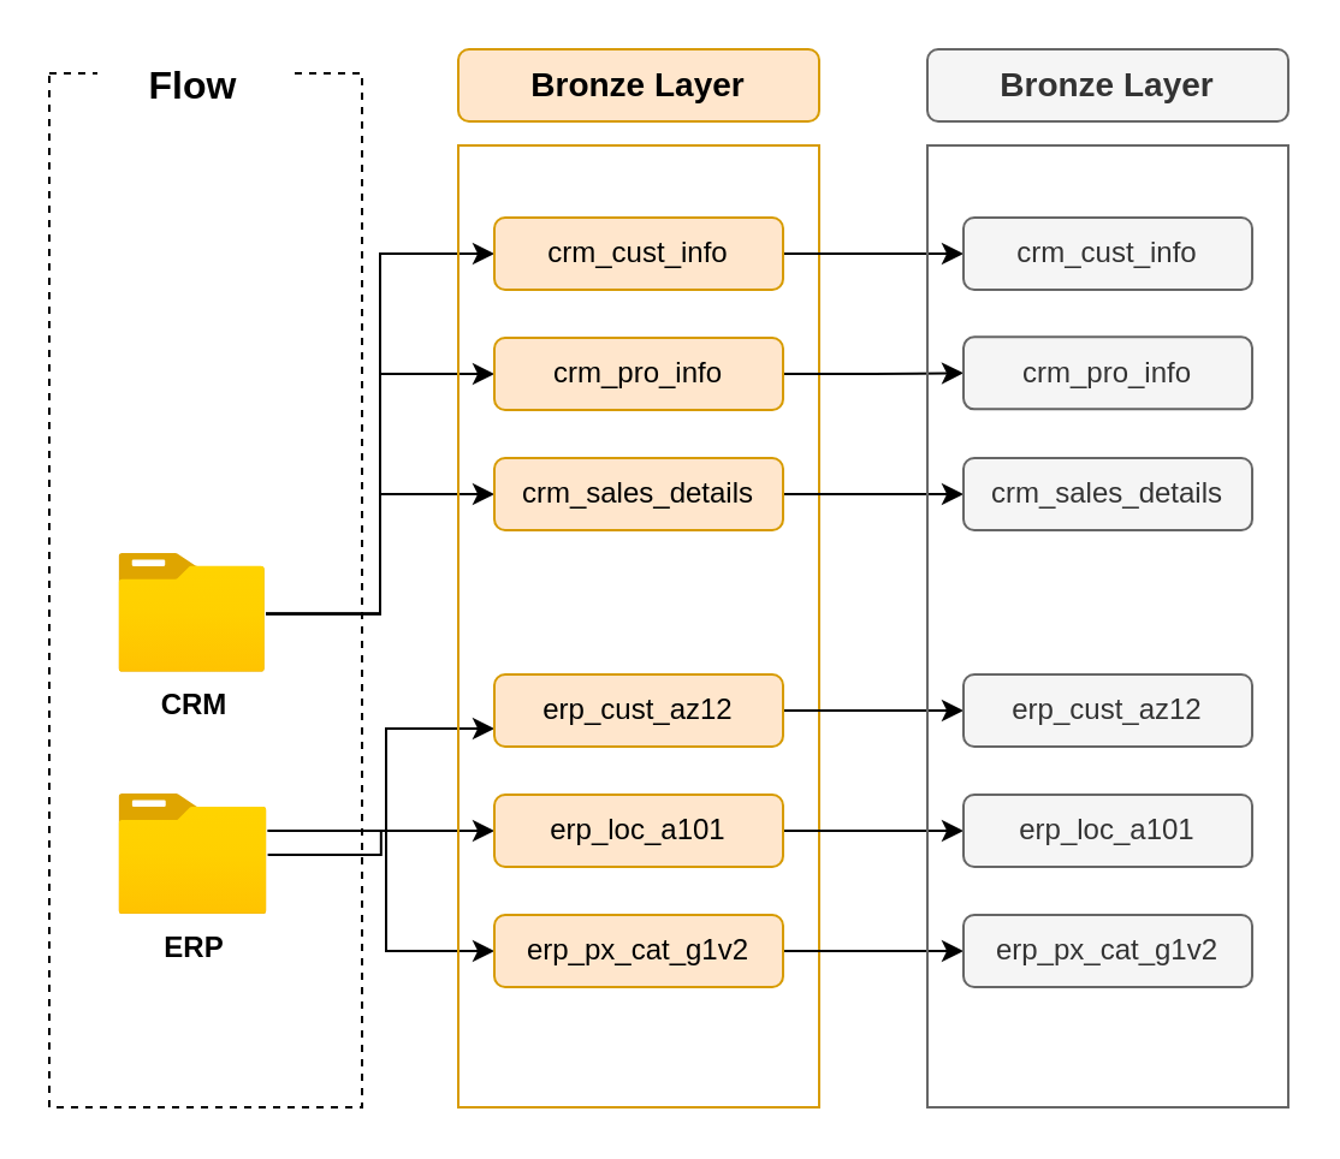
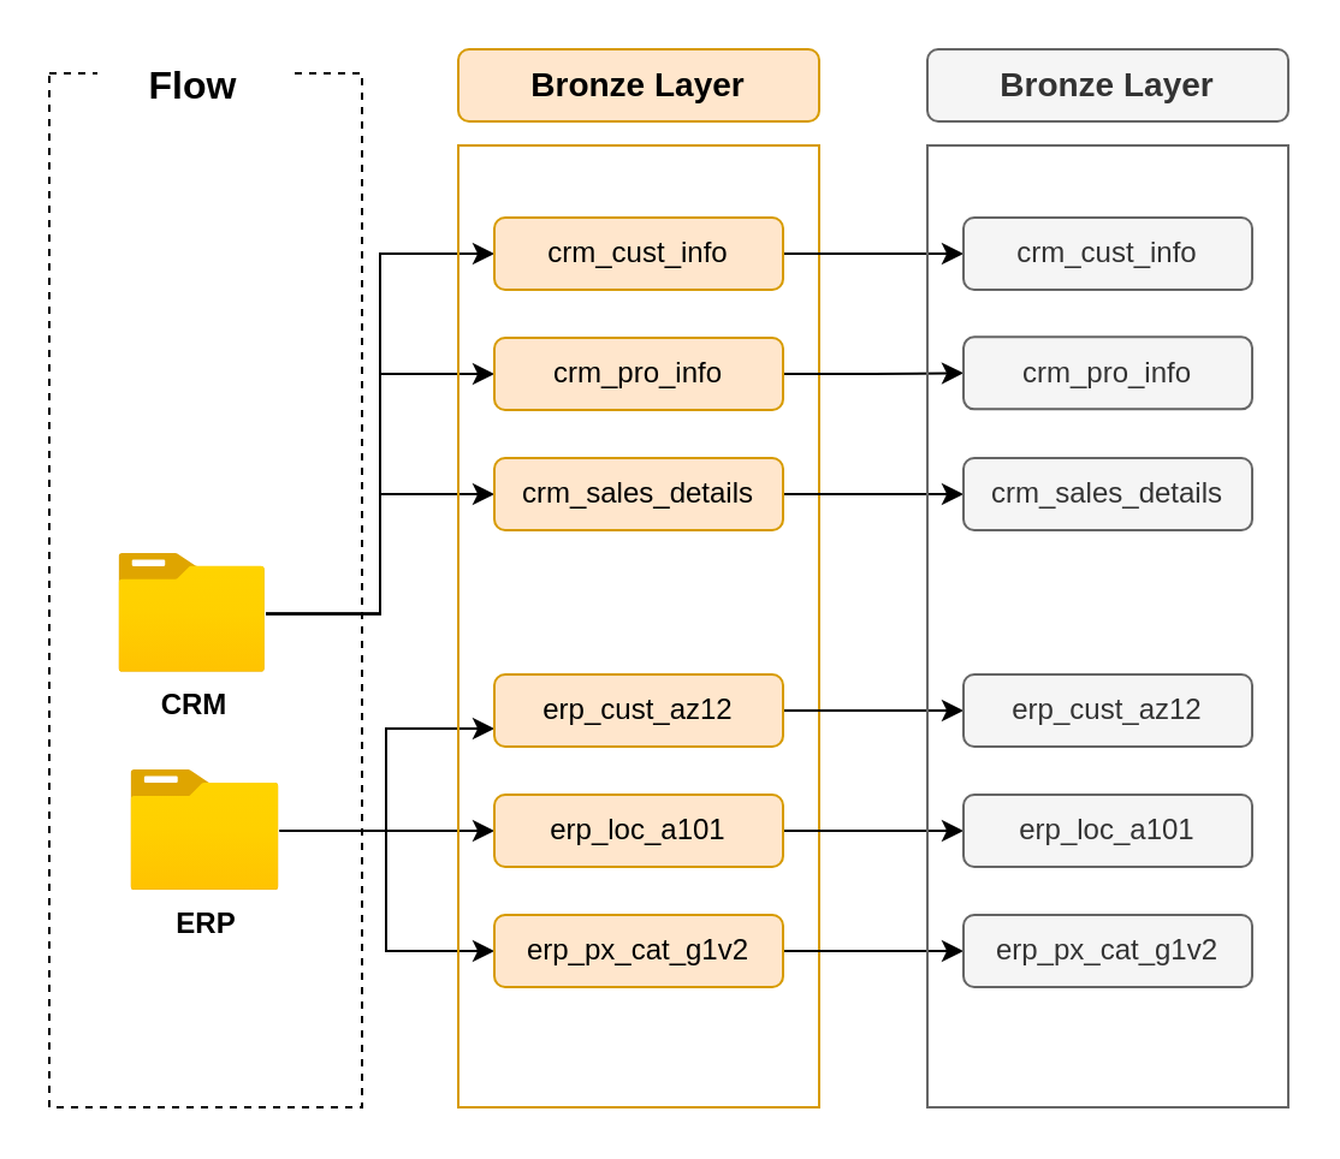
- <mxCell id="11" value="ERP" style="image;aspect=fixed;html=1;points=[];align=center;fontSize=12;image=img/lib/azure2/general/Folder_Blank.svg;fontStyle=1" parent="1" vertex="1"><mxGeometry x="49.19" y="330" width="61.61" height="50" as="geometry" /></mxCell>
+ <mxCell id="11" value="ERP" style="image;aspect=fixed;html=1;points=[];align=center;fontSize=12;image=img/lib/azure2/general/Folder_Blank.svg;fontStyle=1" parent="1" vertex="1"><mxGeometry x="54.19" y="320" width="61.61" height="50" as="geometry" /></mxCell>
